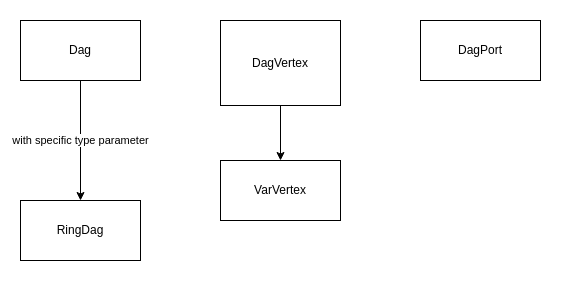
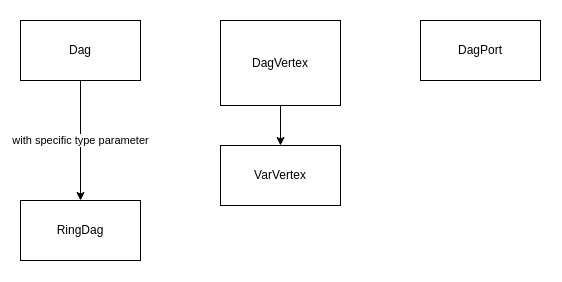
- <mxCell id="7" value="VarVertex" style="whiteSpace=wrap;html=1;" vertex="1" parent="1"><mxGeometry x="220" y="160" width="120" height="60" as="geometry" /></mxCell>
+ <mxCell id="7" value="VarVertex" style="whiteSpace=wrap;html=1;" vertex="1" parent="1"><mxGeometry x="220" y="145" width="120" height="60" as="geometry" /></mxCell>
